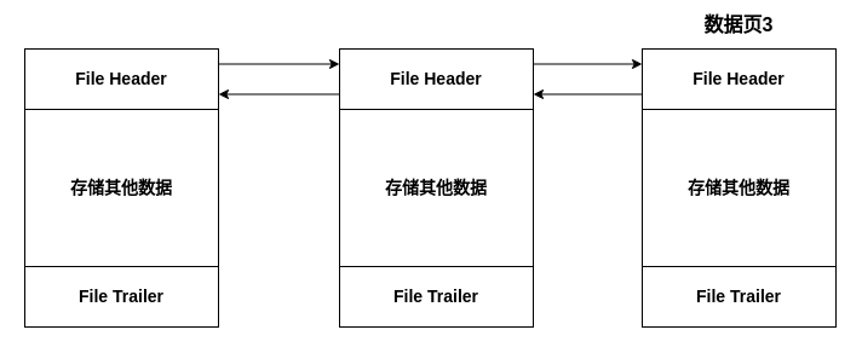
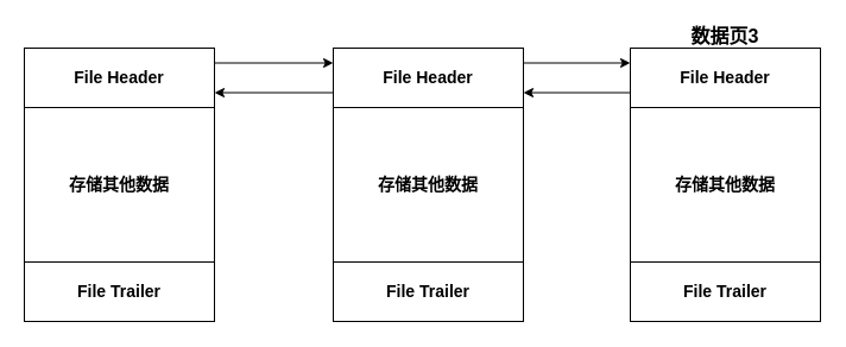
- <mxCell id="13" value="&lt;b&gt;&lt;font style=&quot;font-size: 16px&quot;&gt;数据页3&lt;/font&gt;&lt;/b&gt;" style="text;html=1;strokeColor=none;fillColor=none;align=center;verticalAlign=middle;whiteSpace=wrap;rounded=0;" vertex="1" parent="1"><mxGeometry x="575" y="10" width="70" height="20" as="geometry" /></mxCell>
+ <mxCell id="13" value="&lt;b&gt;&lt;font style=&quot;font-size: 16px&quot;&gt;数据页3&lt;/font&gt;&lt;/b&gt;" style="text;html=1;strokeColor=none;fillColor=none;align=center;verticalAlign=middle;whiteSpace=wrap;rounded=0;" vertex="1" parent="1"><mxGeometry x="575" y="20" width="70" height="20" as="geometry" /></mxCell>
